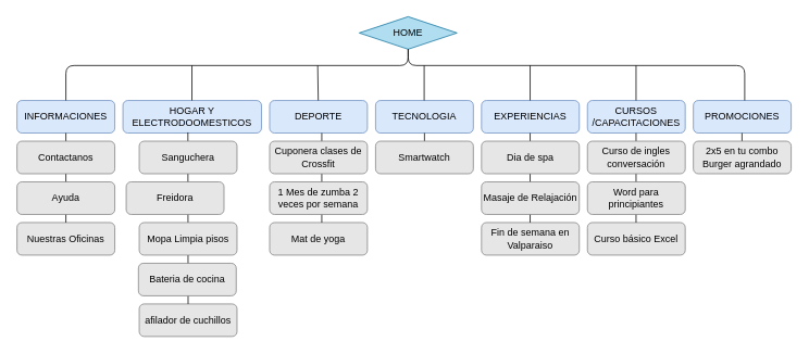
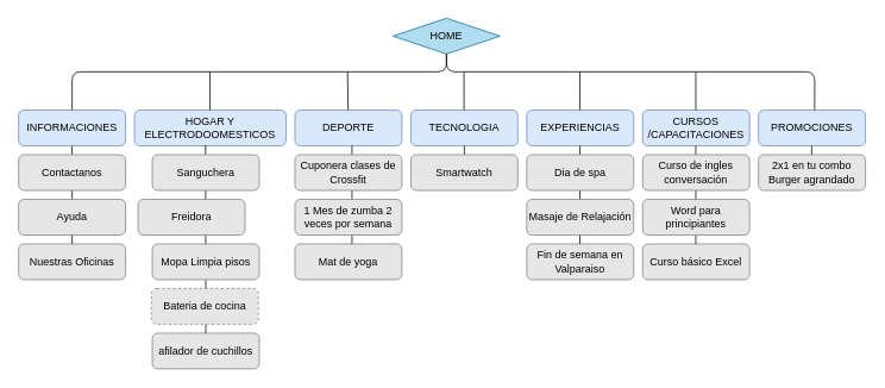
- <mxCell id="42" value="2x5 en tu combo Burger agrandado" style="rounded=1;whiteSpace=wrap;html=1;fillColor=#E6E6E6;strokeColor=#808080;" vertex="1" parent="1"><mxGeometry x="850" y="173" width="120" height="40" as="geometry" /></mxCell>
+ <mxCell id="42" value="2x1 en tu combo Burger agrandado" style="rounded=1;whiteSpace=wrap;html=1;fillColor=#E6E6E6;strokeColor=#808080;" vertex="1" parent="1"><mxGeometry x="850" y="173" width="120" height="40" as="geometry" /></mxCell>
- <mxCell id="29" value="Bateria de cocina" style="rounded=1;whiteSpace=wrap;html=1;fillColor=#E6E6E6;strokeColor=#808080;" vertex="1" parent="1"><mxGeometry x="169" y="323" width="120" height="40" as="geometry" /></mxCell>
+ <mxCell id="29" value="Bateria de cocina" style="rounded=1;whiteSpace=wrap;html=1;fillColor=#E6E6E6;strokeColor=#808080;dashed=1;" vertex="1" parent="1"><mxGeometry x="169" y="323" width="120" height="40" as="geometry" /></mxCell>
